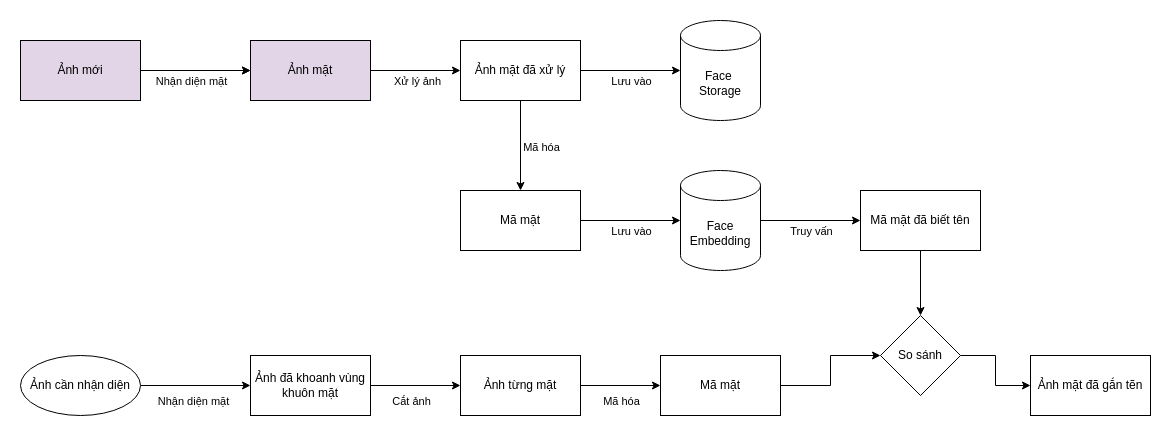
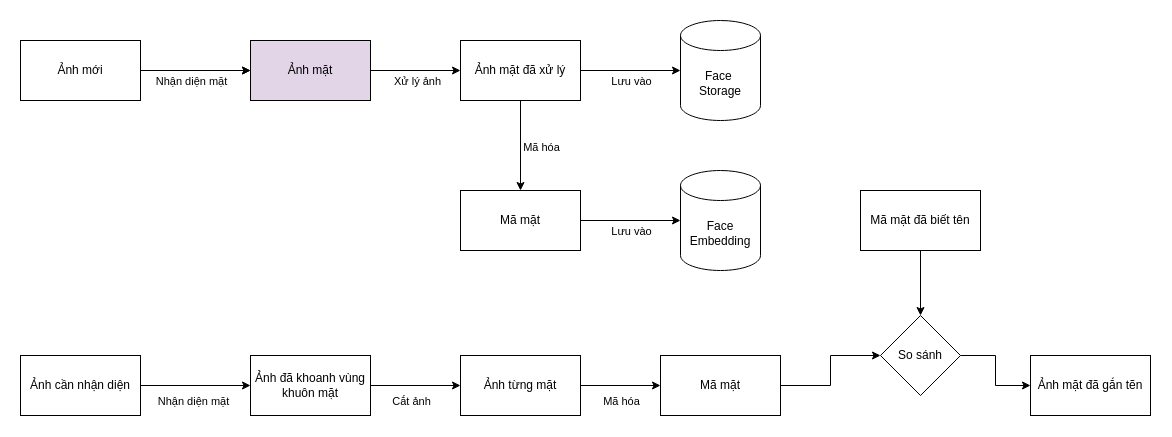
- <mxCell id="5" value="Ảnh mới" style="rounded=0;whiteSpace=wrap;html=1;fillColor=#e1d5e7;" vertex="1" parent="1"><mxGeometry x="20" y="40" width="120" height="60" as="geometry" /></mxCell>
+ <mxCell id="5" value="Ảnh mới" style="rounded=0;whiteSpace=wrap;html=1;" vertex="1" parent="1"><mxGeometry x="20" y="40" width="120" height="60" as="geometry" /></mxCell>
- <mxCell id="17" value="" style="edgeStyle=orthogonalEdgeStyle;rounded=0;orthogonalLoop=1;jettySize=auto;html=1;" edge="1" parent="1" source="19" target="33"><mxGeometry relative="1" as="geometry" /></mxCell>
- <mxCell id="18" value="Truy vấn" style="edgeLabel;html=1;align=center;verticalAlign=middle;resizable=0;points=[];" vertex="1" connectable="0" parent="17"><mxGeometry x="0.16" y="-3" relative="1" as="geometry"><mxPoint x="-8" y="7" as="offset" /></mxGeometry></mxCell>
- <mxCell id="16" value="Ảnh cần nhận diện" style="ellipse;whiteSpace=wrap;html=1;" vertex="1" parent="1"><mxGeometry x="20" y="355" width="120" height="60" as="geometry" /></mxCell>
+ <mxCell id="16" value="Ảnh cần nhận diện" style="rounded=0;whiteSpace=wrap;html=1;" vertex="1" parent="1"><mxGeometry x="20" y="355" width="120" height="60" as="geometry" /></mxCell>
